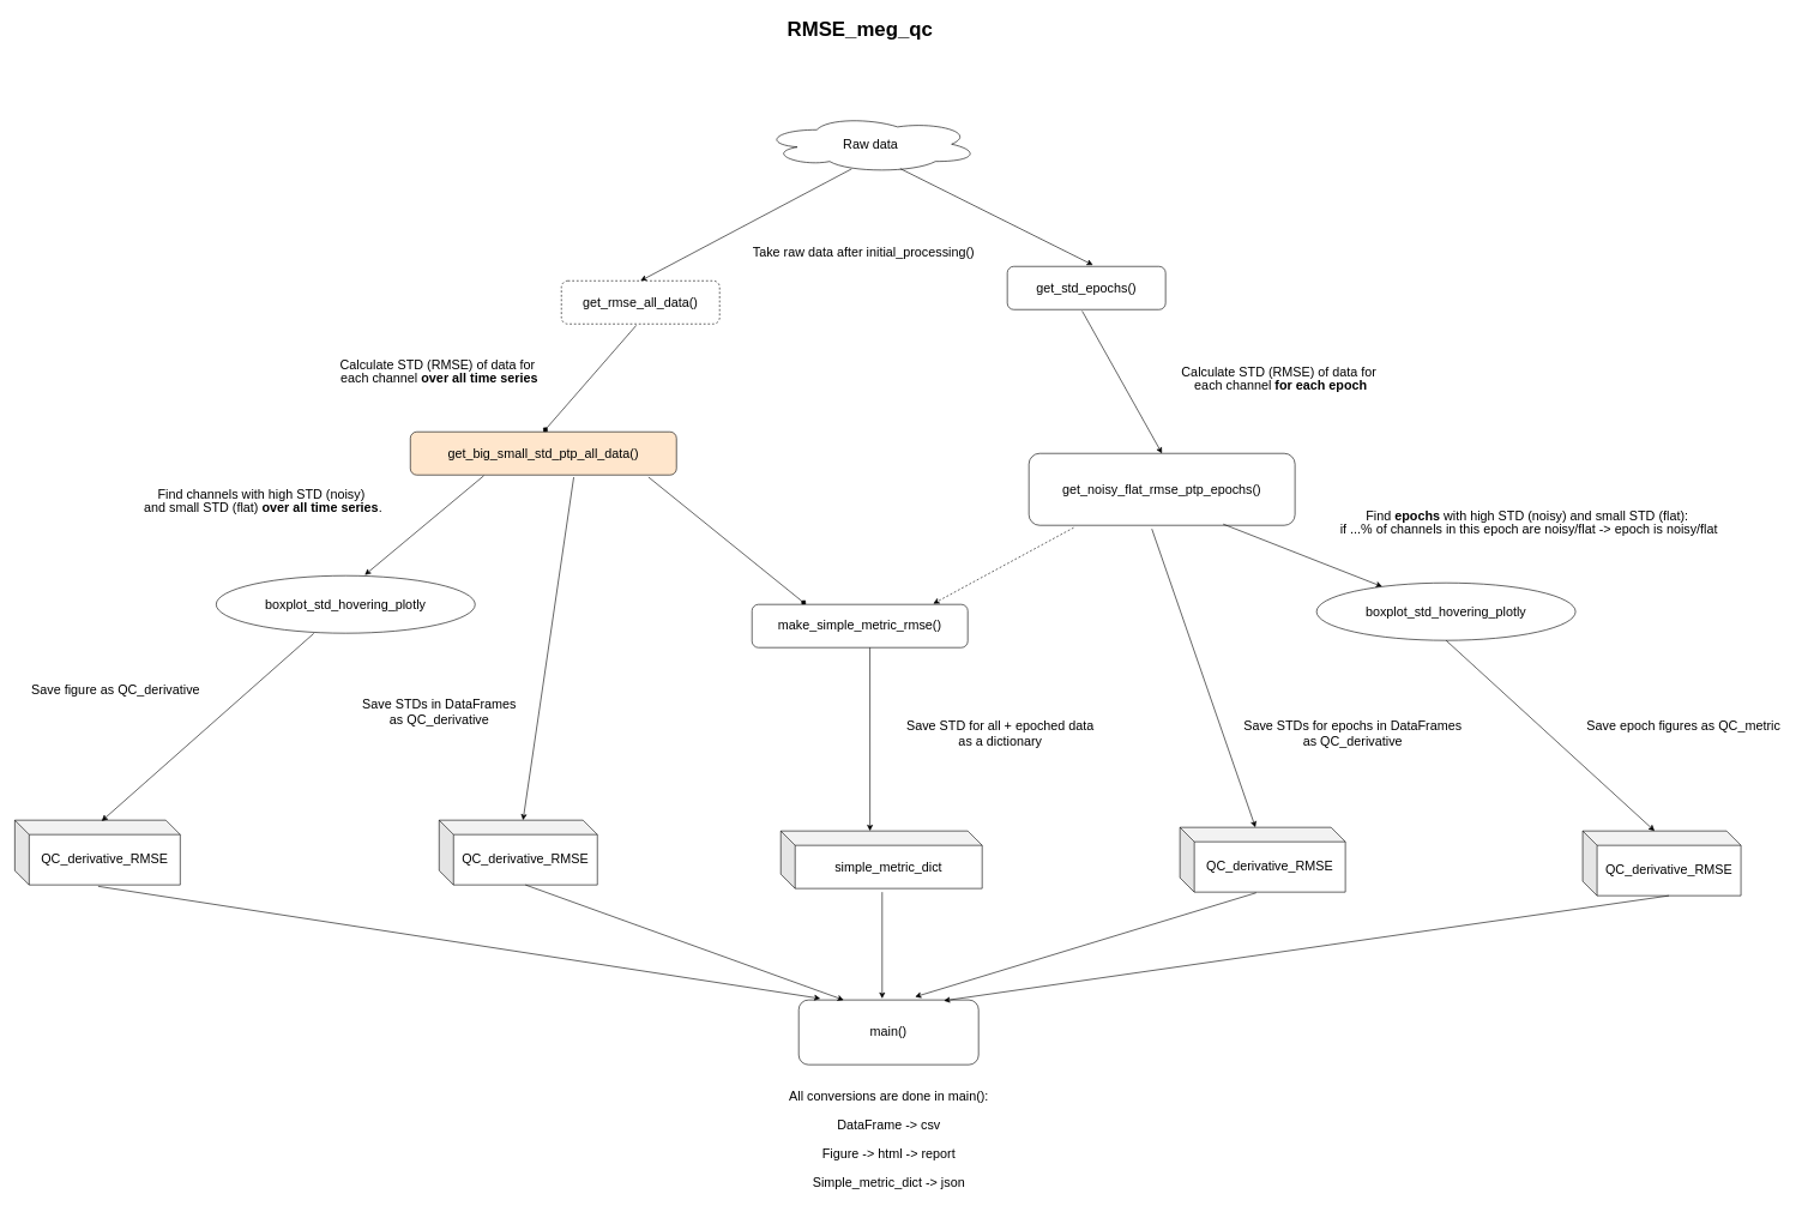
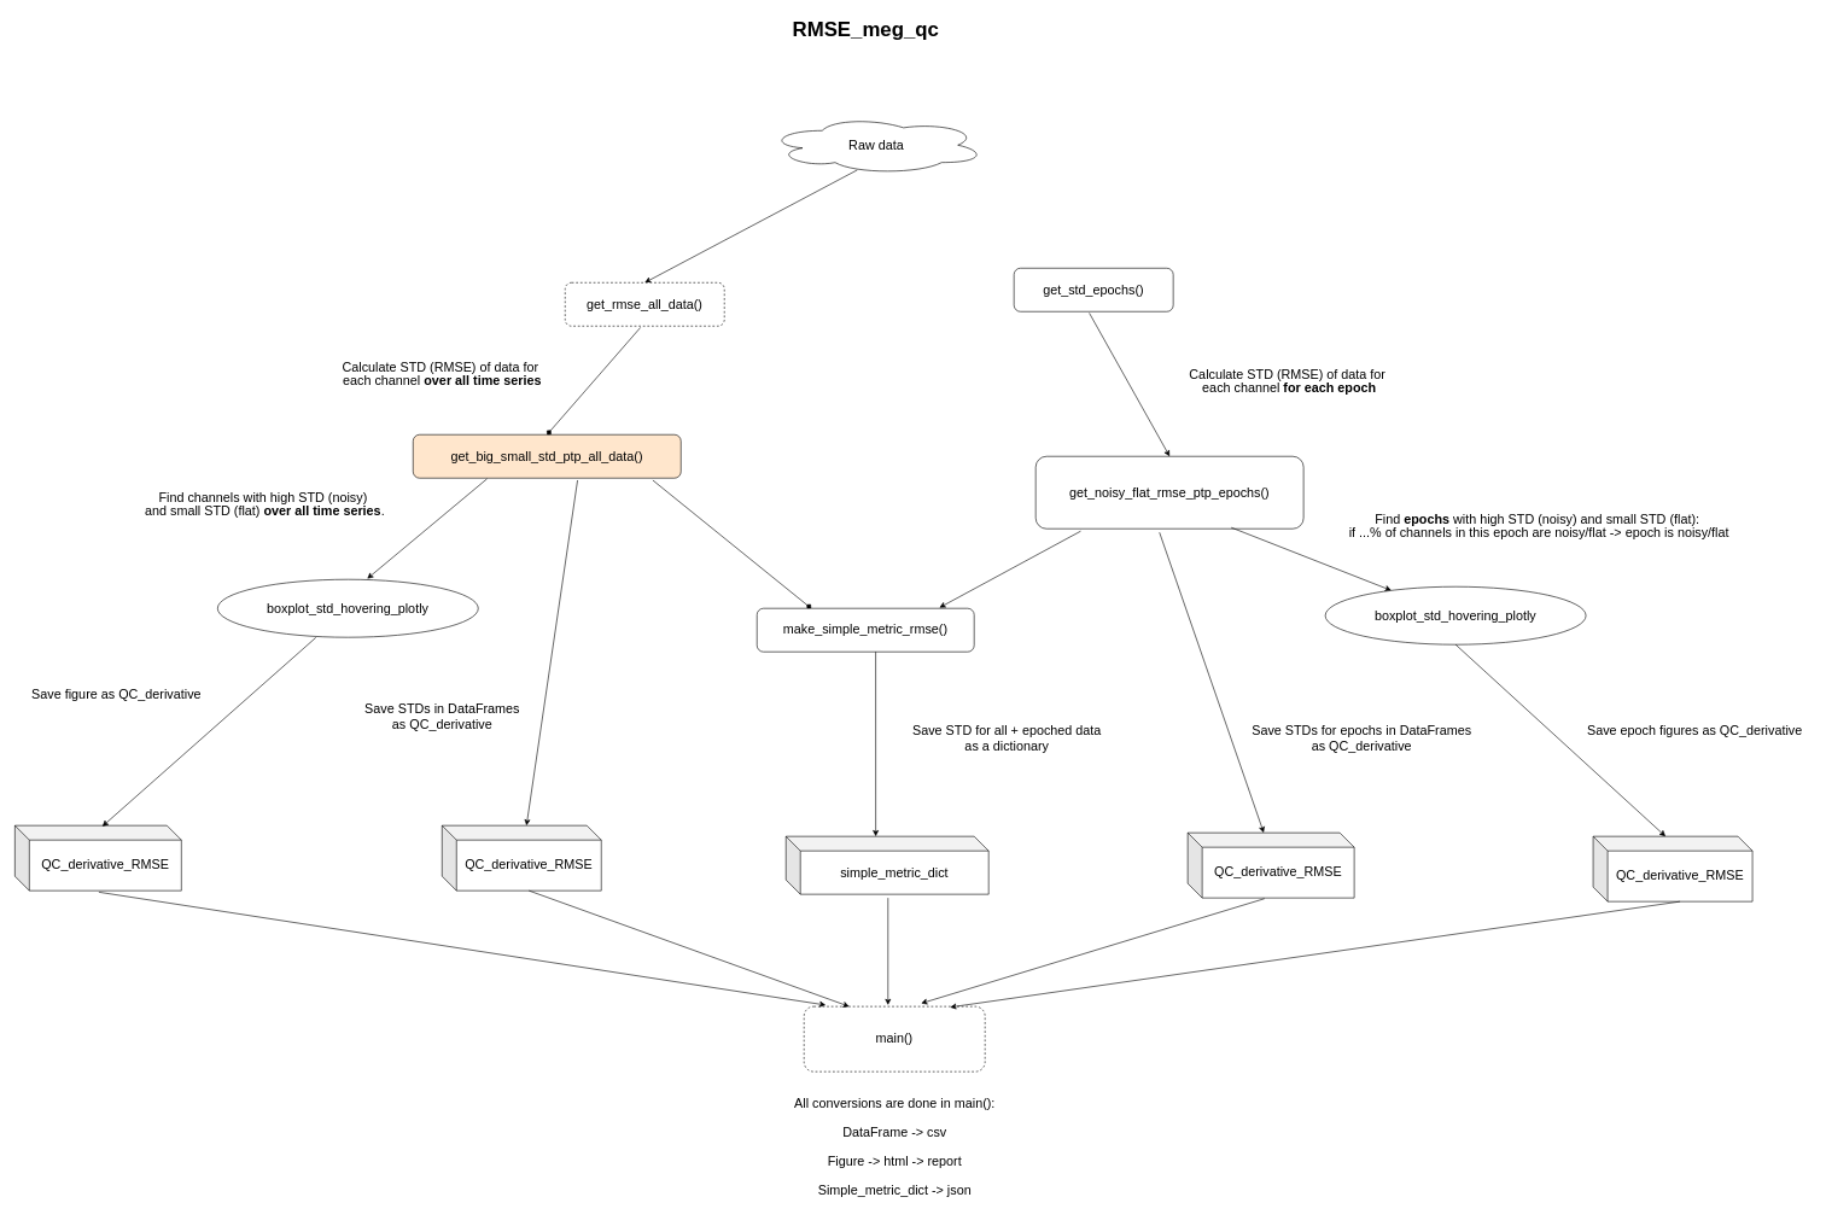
- <mxCell id="26" value="" style="endArrow=classic;html=1;rounded=0;fontSize=18;entryX=0.541;entryY=-0.033;entryDx=0;entryDy=0;exitX=0.637;exitY=0.925;exitDx=0;exitDy=0;exitPerimeter=0;entryPerimeter=0;fontFamily=Helvetica;" parent="1" source="6" target="17" edge="1"><mxGeometry width="50" height="50" relative="1" as="geometry"><mxPoint x="1200.4" y="245.28" as="sourcePoint" /><mxPoint x="800" y="390" as="targetPoint" /></mxGeometry></mxCell>
- <mxCell id="5" value="&lt;font style=&quot;font-size: 18px;&quot;&gt;Take raw data after initial_processing()&lt;/font&gt;" style="text;html=1;align=center;verticalAlign=middle;resizable=0;points=[];autosize=1;strokeColor=none;fillColor=none;fontSize=18;fontFamily=Helvetica;" parent="1" vertex="1"><mxGeometry x="1035" y="330" width="330" height="40" as="geometry" /></mxCell>
- <mxCell id="29" value="" style="endArrow=classic;html=1;rounded=0;fontSize=18;exitX=0.168;exitY=1.033;exitDx=0;exitDy=0;exitPerimeter=0;entryX=0.84;entryY=-0.017;entryDx=0;entryDy=0;entryPerimeter=0;fontFamily=Helvetica;dashed=1;" parent="1" source="18" target="44" edge="1"><mxGeometry width="50" height="50" relative="1" as="geometry"><mxPoint x="1300" y="930" as="sourcePoint" /><mxPoint x="1350" y="880" as="targetPoint" /></mxGeometry></mxCell>
+ <mxCell id="29" value="" style="endArrow=classic;html=1;rounded=0;fontSize=18;exitX=0.168;exitY=1.033;exitDx=0;exitDy=0;exitPerimeter=0;entryX=0.84;entryY=-0.017;entryDx=0;entryDy=0;entryPerimeter=0;fontFamily=Helvetica;" parent="1" source="18" target="44" edge="1"><mxGeometry width="50" height="50" relative="1" as="geometry"><mxPoint x="1300" y="930" as="sourcePoint" /><mxPoint x="1350" y="880" as="targetPoint" /></mxGeometry></mxCell>
- <mxCell id="41" value="Save epoch figures as QC_metric&lt;br&gt;" style="text;html=1;align=center;verticalAlign=middle;resizable=0;points=[];autosize=1;strokeColor=none;fillColor=none;fontSize=18;fontFamily=Helvetica;" parent="1" vertex="1"><mxGeometry x="2180" y="990" width="320" height="40" as="geometry" /></mxCell>
+ <mxCell id="41" value="Save epoch figures as QC_derivative&lt;br&gt;" style="text;html=1;align=center;verticalAlign=middle;resizable=0;points=[];autosize=1;strokeColor=none;fillColor=none;fontSize=18;fontFamily=Helvetica;" parent="1" vertex="1"><mxGeometry x="2180" y="990" width="320" height="40" as="geometry" /></mxCell>
- <mxCell id="4" value="main()" style="rounded=1;whiteSpace=wrap;html=1;fontFamily=Helvetica;fontSize=18;" parent="1" vertex="1"><mxGeometry x="1110" y="1390" width="250" height="90" as="geometry" /></mxCell>
+ <mxCell id="4" value="main()" style="rounded=1;whiteSpace=wrap;html=1;fontFamily=Helvetica;fontSize=18;dashed=1;" parent="1" vertex="1"><mxGeometry x="1110" y="1390" width="250" height="90" as="geometry" /></mxCell>
